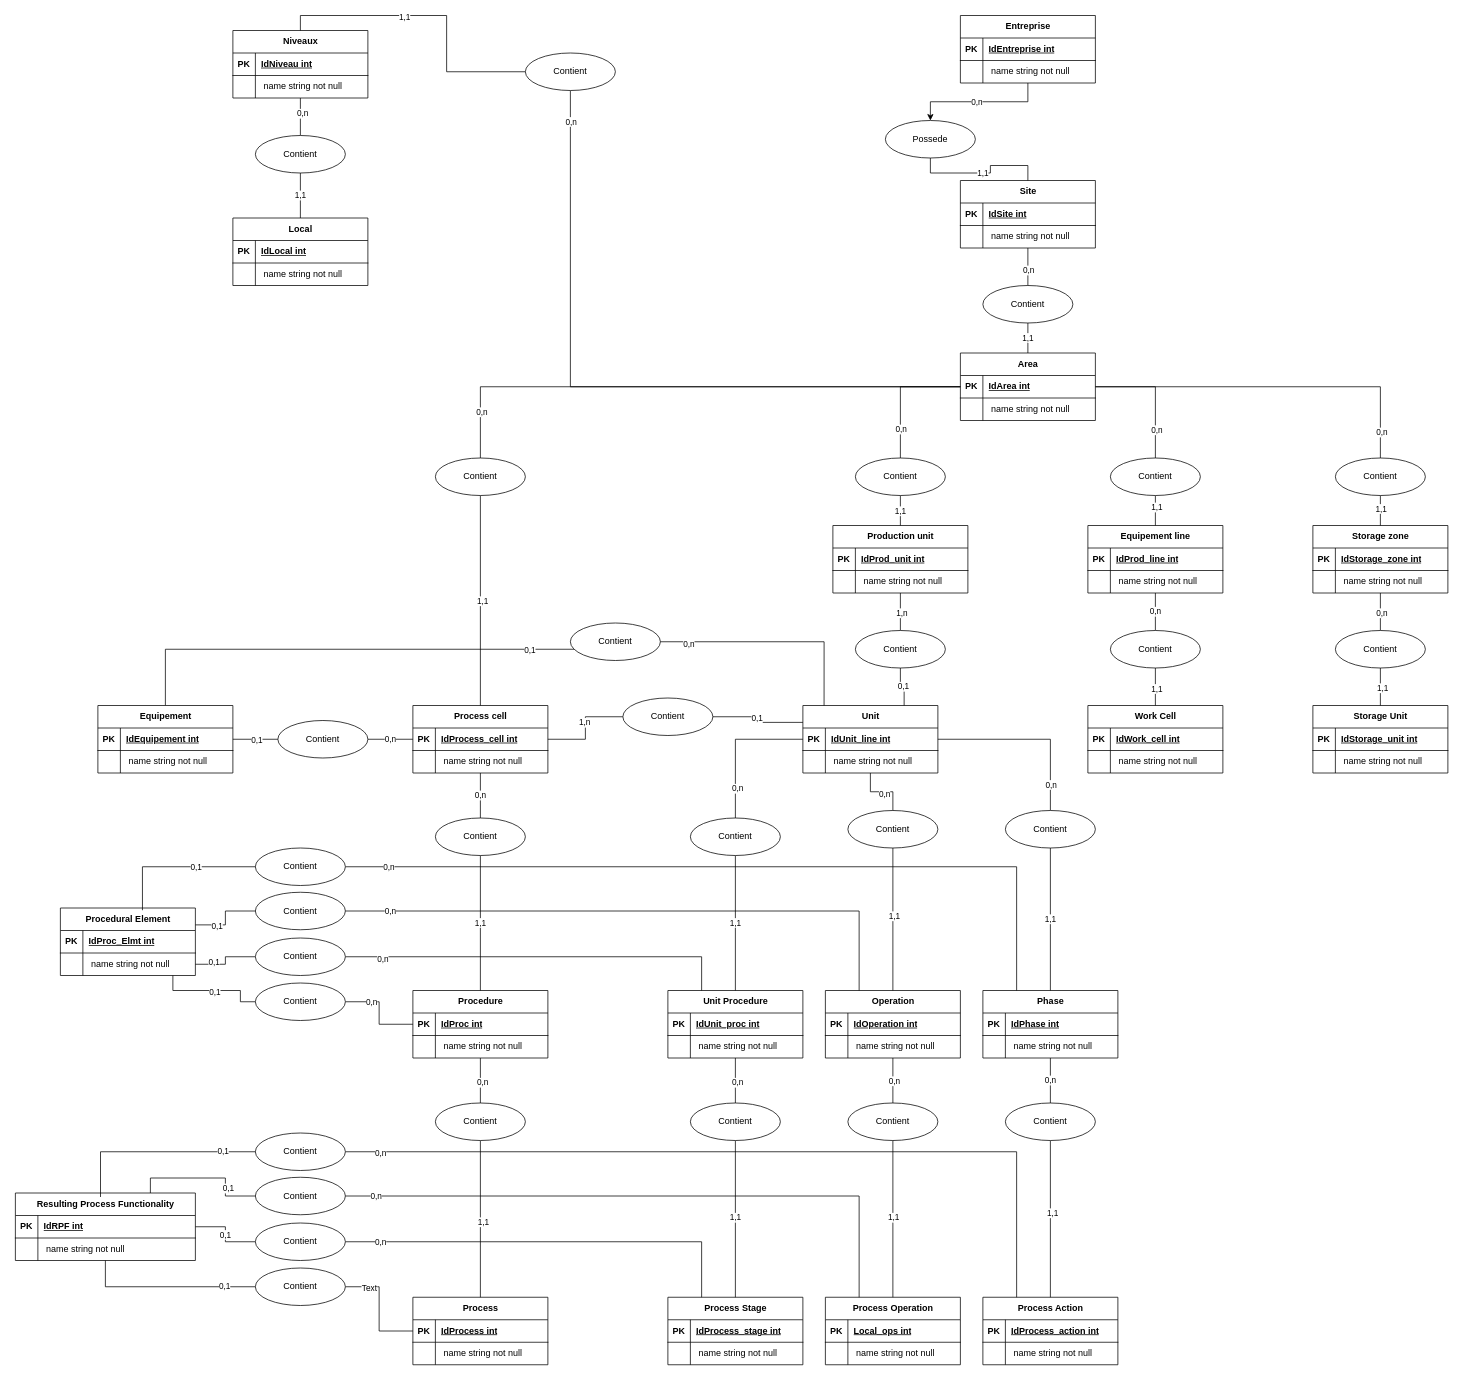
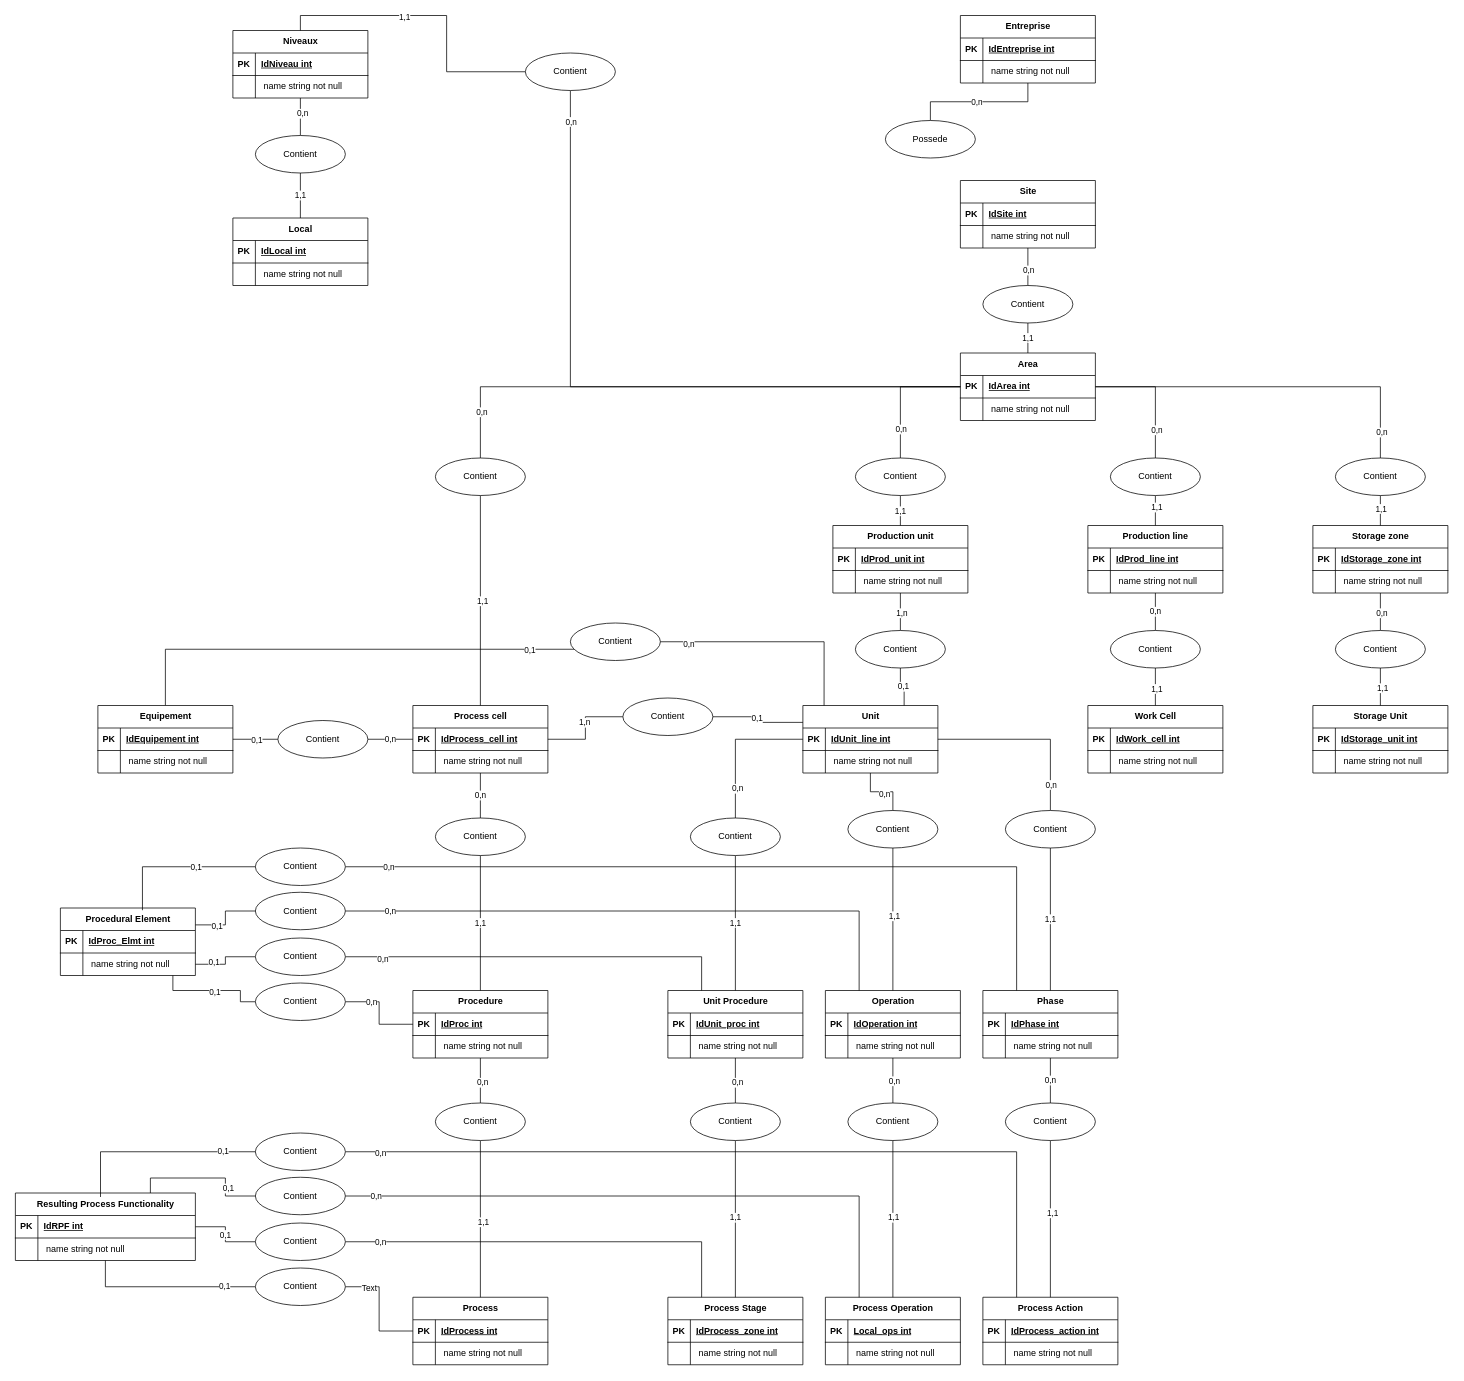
- <mxCell id="2" style="edgeStyle=orthogonalEdgeStyle;rounded=0;orthogonalLoop=1;jettySize=auto;html=1;endArrow=classic;startFill=0;" edge="1" parent="1" source="4" target="38"><mxGeometry relative="1" as="geometry" /></mxCell>
+ <mxCell id="2" style="edgeStyle=orthogonalEdgeStyle;rounded=0;orthogonalLoop=1;jettySize=auto;html=1;endArrow=none;startFill=0;" edge="1" parent="1" source="4" target="38"><mxGeometry relative="1" as="geometry" /></mxCell>
- <mxCell id="37" value="1,1" style="edgeStyle=orthogonalEdgeStyle;rounded=0;orthogonalLoop=1;jettySize=auto;html=1;endArrow=none;startFill=0;" edge="1" parent="1" source="38" target="13"><mxGeometry relative="1" as="geometry" /></mxCell>
- <mxCell id="61" value="Equipement line" style="shape=table;startSize=30;container=1;collapsible=1;childLayout=tableLayout;fixedRows=1;rowLines=0;fontStyle=1;align=center;resizeLast=1;html=1;" vertex="1" parent="1"><mxGeometry x="1450" y="700" width="180" height="90" as="geometry" /></mxCell>
+ <mxCell id="61" value="Production line" style="shape=table;startSize=30;container=1;collapsible=1;childLayout=tableLayout;fixedRows=1;rowLines=0;fontStyle=1;align=center;resizeLast=1;html=1;" vertex="1" parent="1"><mxGeometry x="1450" y="700" width="180" height="90" as="geometry" /></mxCell>
- <mxCell id="205" value="IdProcess_stage int" style="shape=partialRectangle;connectable=0;fillColor=none;top=0;left=0;bottom=0;right=0;align=left;spacingLeft=6;fontStyle=5;overflow=hidden;whiteSpace=wrap;html=1;" vertex="1" parent="203"><mxGeometry x="30" width="150" height="30" as="geometry"><mxRectangle width="150" height="30" as="alternateBounds" /></mxGeometry></mxCell>
+ <mxCell id="205" value="IdProcess_zone int" style="shape=partialRectangle;connectable=0;fillColor=none;top=0;left=0;bottom=0;right=0;align=left;spacingLeft=6;fontStyle=5;overflow=hidden;whiteSpace=wrap;html=1;" vertex="1" parent="203"><mxGeometry x="30" width="150" height="30" as="geometry"><mxRectangle width="150" height="30" as="alternateBounds" /></mxGeometry></mxCell>
